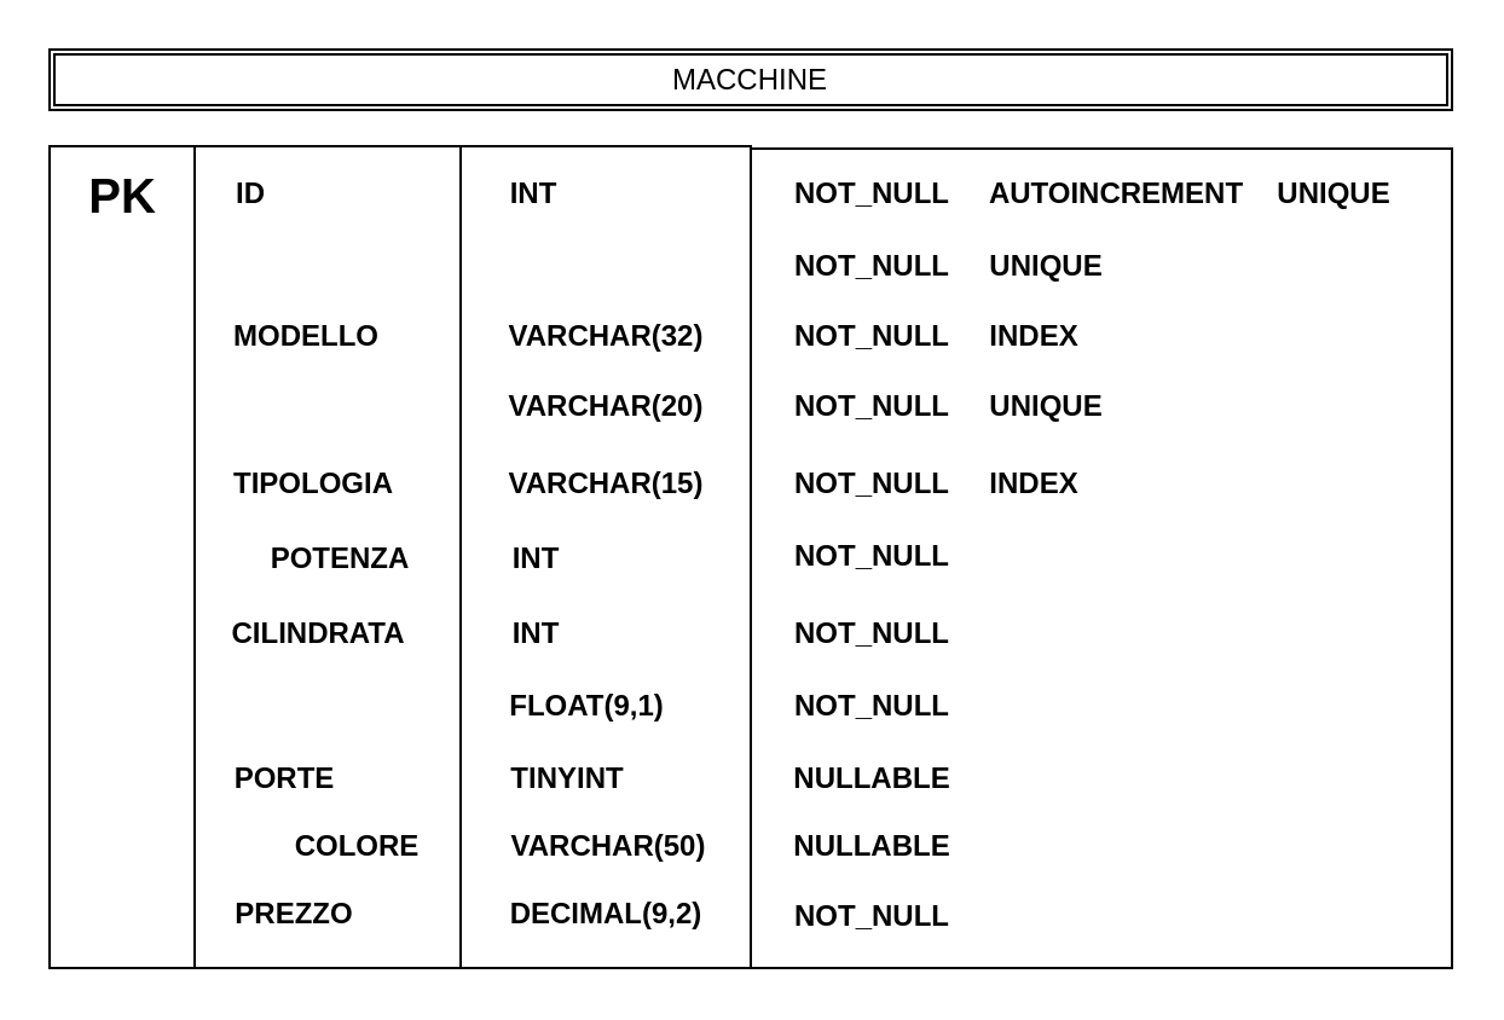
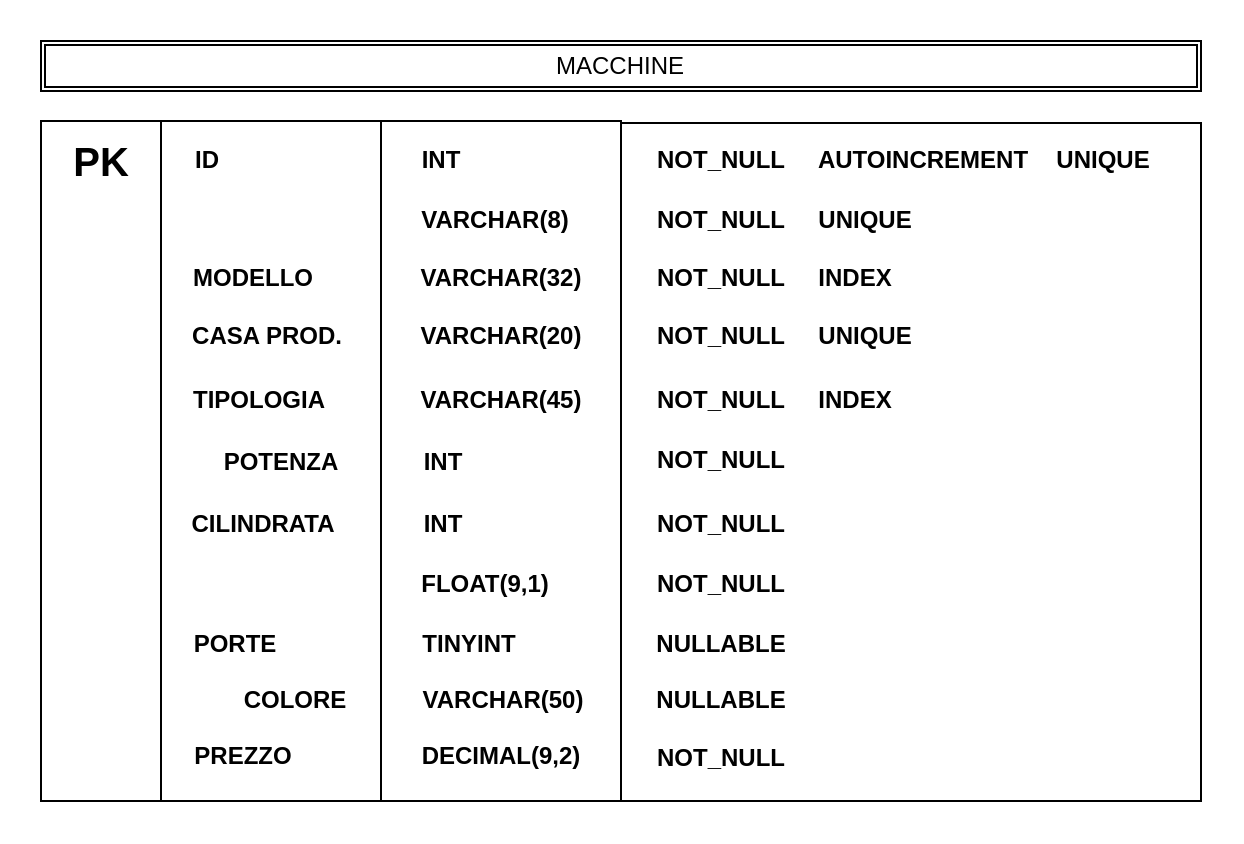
+ <mxCell id="17" value="&lt;b&gt;VARCHAR(8)&lt;/b&gt;" style="text;html=1;align=center;verticalAlign=middle;resizable=0;points=[];autosize=1;strokeColor=none;fillColor=none;" vertex="1" parent="1"><mxGeometry x="202" y="100" width="90" height="20" as="geometry" /></mxCell>
+ <mxCell id="10" value="&lt;b&gt;CASA PROD.&lt;/b&gt;" style="text;html=1;align=center;verticalAlign=middle;resizable=0;points=[];autosize=1;strokeColor=none;fillColor=none;" vertex="1" parent="1"><mxGeometry x="88" y="158" width="90" height="20" as="geometry" /></mxCell>
- <mxCell id="20" value="&lt;b&gt;VARCHAR(15)&lt;/b&gt;" style="text;html=1;align=center;verticalAlign=middle;resizable=0;points=[];autosize=1;strokeColor=none;fillColor=none;" vertex="1" parent="1"><mxGeometry x="200" y="190" width="100" height="20" as="geometry" /></mxCell>
+ <mxCell id="20" value="&lt;b&gt;VARCHAR(45)&lt;/b&gt;" style="text;html=1;align=center;verticalAlign=middle;resizable=0;points=[];autosize=1;strokeColor=none;fillColor=none;" vertex="1" parent="1"><mxGeometry x="200" y="190" width="100" height="20" as="geometry" /></mxCell>
